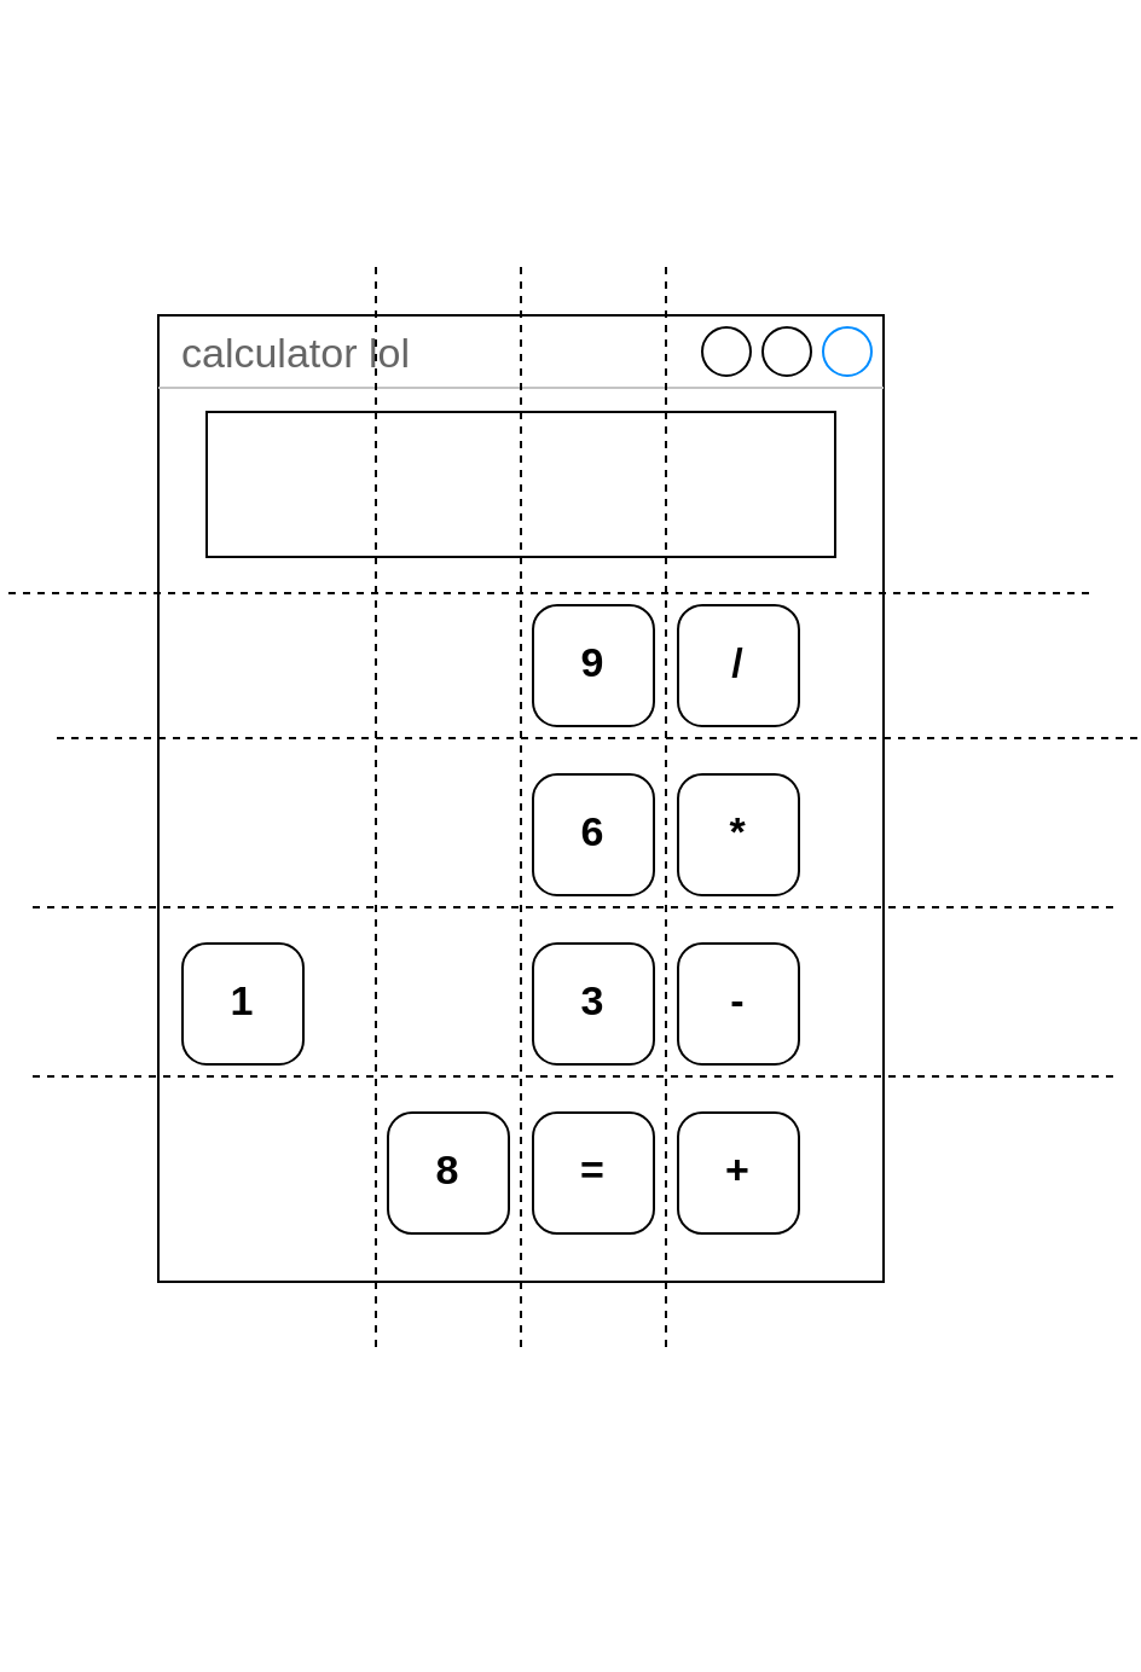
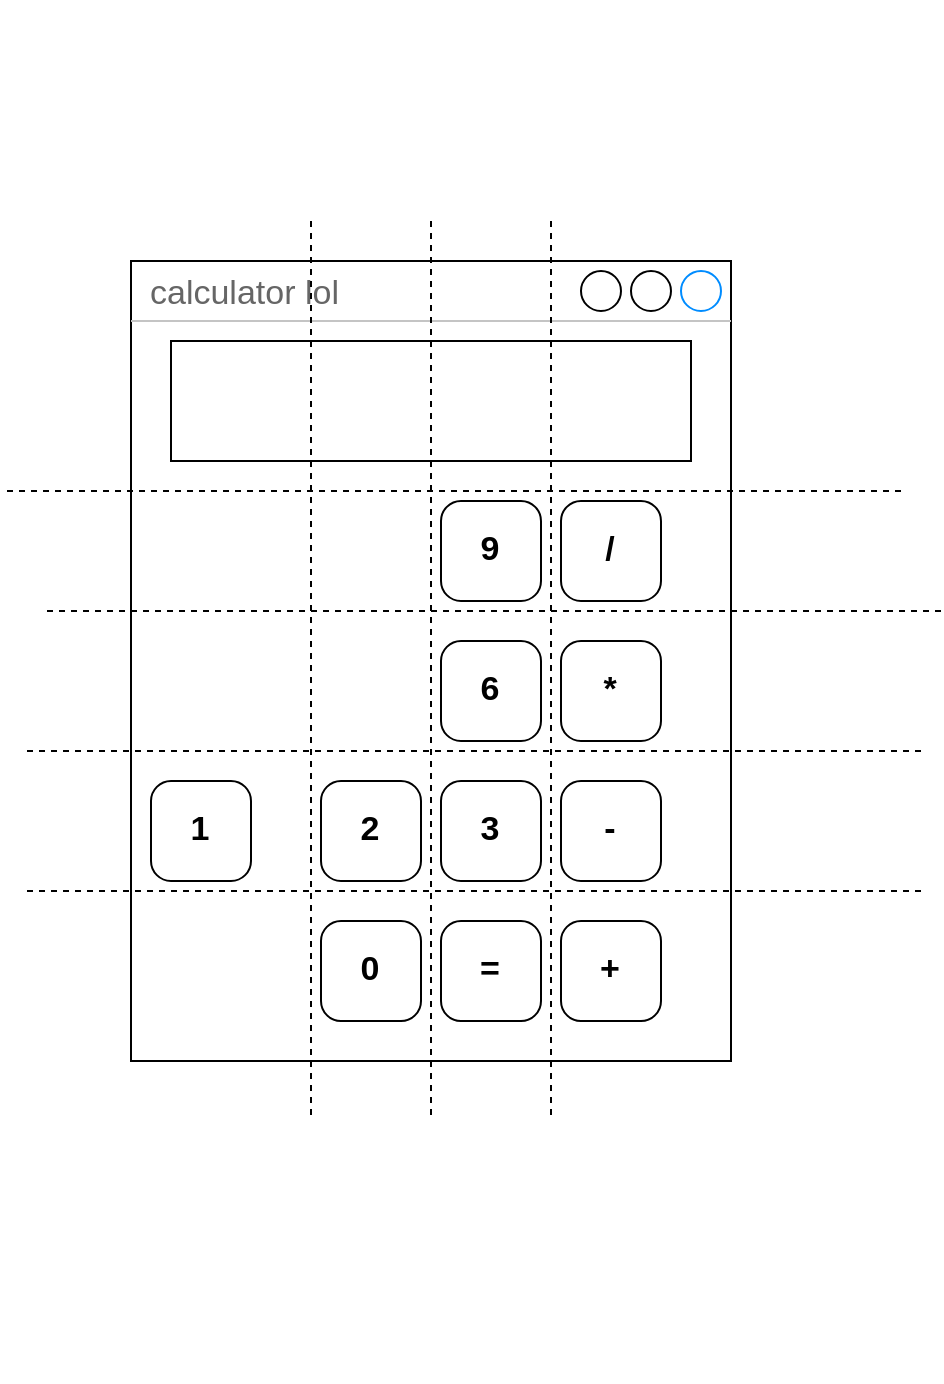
+ <mxCell id="9" value="2" style="strokeWidth=1;shadow=0;dashed=0;align=center;html=1;shape=mxgraph.mockup.buttons.button;strokeColor=default;fontColor=#000000;mainText=;buttonStyle=round;fontSize=17;fontStyle=1;fillColor=none;whiteSpace=wrap;" parent="1" vertex="1"><mxGeometry x="115" y="390" width="50" height="50" as="geometry" /></mxCell>
- <mxCell id="12" value="8" style="strokeWidth=1;shadow=0;dashed=0;align=center;html=1;shape=mxgraph.mockup.buttons.button;strokeColor=default;fontColor=#000000;mainText=;buttonStyle=round;fontSize=17;fontStyle=1;fillColor=none;whiteSpace=wrap;" parent="1" vertex="1"><mxGeometry x="115" y="460" width="50" height="50" as="geometry" /></mxCell>
+ <mxCell id="12" value="0" style="strokeWidth=1;shadow=0;dashed=0;align=center;html=1;shape=mxgraph.mockup.buttons.button;strokeColor=default;fontColor=#000000;mainText=;buttonStyle=round;fontSize=17;fontStyle=1;fillColor=none;whiteSpace=wrap;" parent="1" vertex="1"><mxGeometry x="115" y="460" width="50" height="50" as="geometry" /></mxCell>
